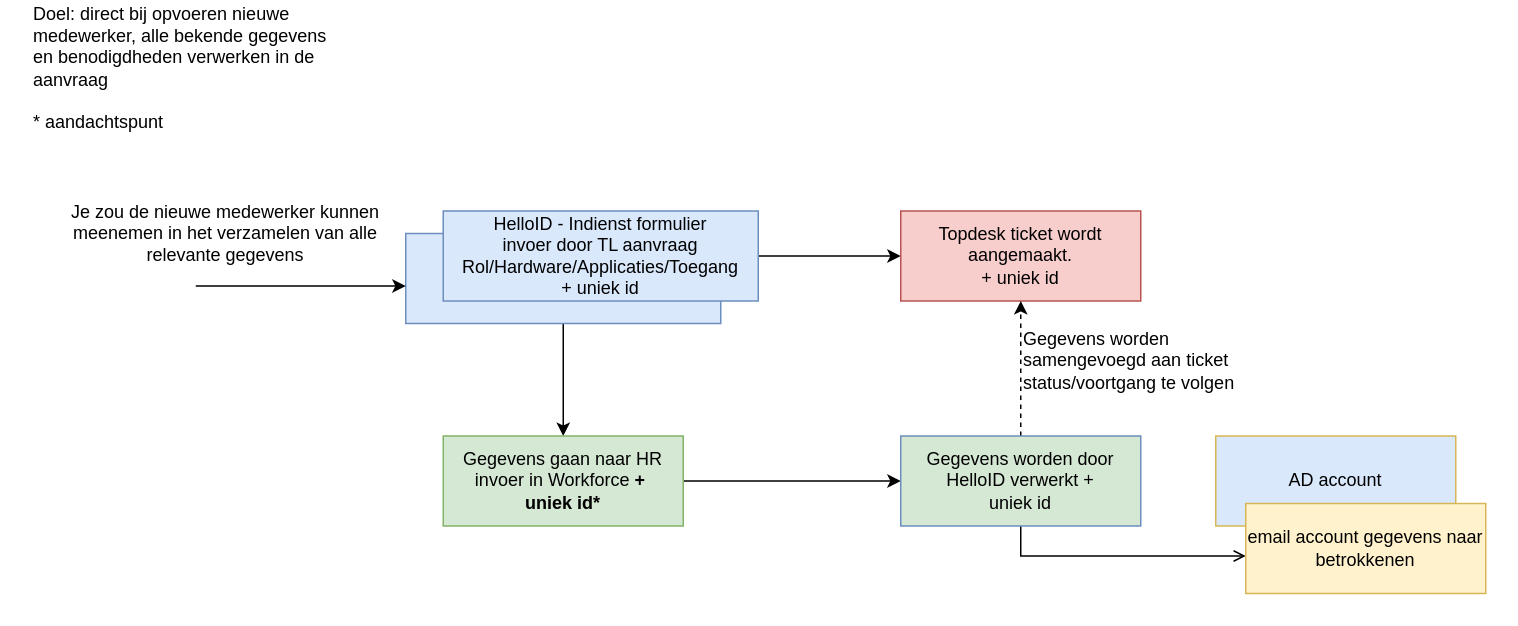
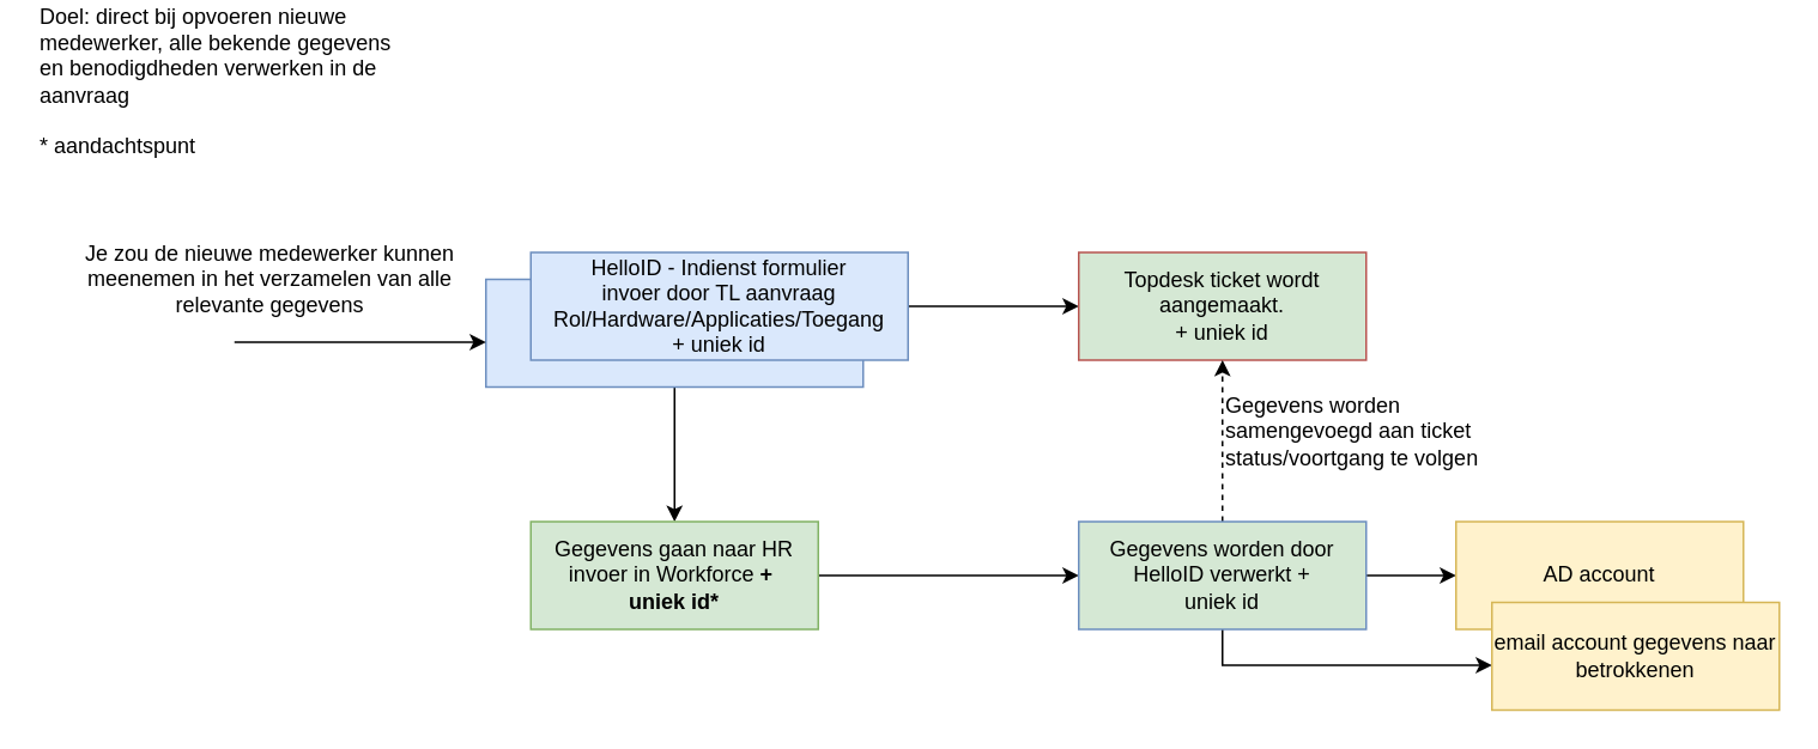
- <mxCell id="6" value="Topdesk ticket wordt aangemaakt.&lt;br&gt;+ uniek id" style="rounded=0;whiteSpace=wrap;html=1;fillColor=#f8cecc;strokeColor=#b85450;" vertex="1" parent="1"><mxGeometry x="600" y="140" width="160" height="60" as="geometry" /></mxCell>
+ <mxCell id="6" value="Topdesk ticket wordt aangemaakt.&lt;br&gt;+ uniek id" style="rounded=0;whiteSpace=wrap;html=1;fillColor=#d5e8d4;strokeColor=#b85450;" vertex="1" parent="1"><mxGeometry x="600" y="140" width="160" height="60" as="geometry" /></mxCell>
+ <mxCell id="9" value="" style="edgeStyle=orthogonalEdgeStyle;rounded=0;orthogonalLoop=1;jettySize=auto;html=1;" edge="1" parent="1" source="12" target="13"><mxGeometry relative="1" as="geometry" /></mxCell>
- <mxCell id="13" value="AD account" style="rounded=0;whiteSpace=wrap;html=1;fillColor=#dae8fc;strokeColor=#d6b656;" vertex="1" parent="1"><mxGeometry x="810" y="290" width="160" height="60" as="geometry" /></mxCell>
+ <mxCell id="13" value="AD account" style="rounded=0;whiteSpace=wrap;html=1;fillColor=#fff2cc;strokeColor=#d6b656;" vertex="1" parent="1"><mxGeometry x="810" y="290" width="160" height="60" as="geometry" /></mxCell>
- <mxCell id="11" style="edgeStyle=orthogonalEdgeStyle;rounded=0;orthogonalLoop=1;jettySize=auto;html=1;entryX=0;entryY=0.583;entryDx=0;entryDy=0;entryPerimeter=0;exitX=0.5;exitY=1;exitDx=0;exitDy=0;endArrow=open;" edge="1" parent="1" source="12" target="18"><mxGeometry relative="1" as="geometry" /></mxCell>
+ <mxCell id="11" style="edgeStyle=orthogonalEdgeStyle;rounded=0;orthogonalLoop=1;jettySize=auto;html=1;entryX=0;entryY=0.583;entryDx=0;entryDy=0;entryPerimeter=0;exitX=0.5;exitY=1;exitDx=0;exitDy=0;" edge="1" parent="1" source="12" target="18"><mxGeometry relative="1" as="geometry" /></mxCell>
